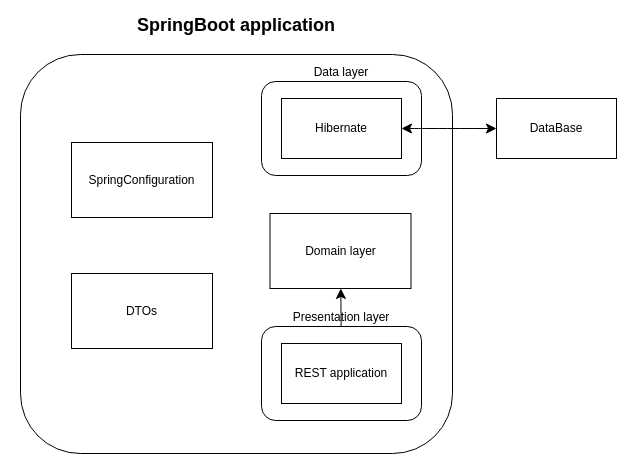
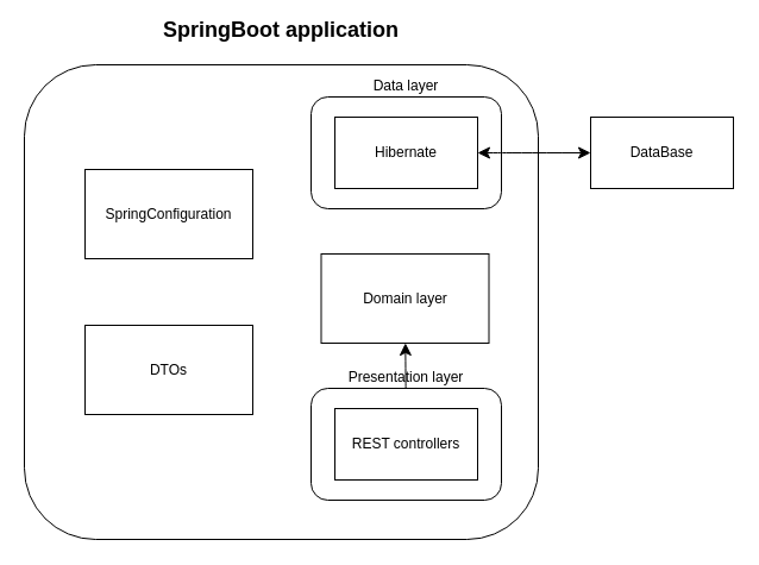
- <mxCell id="15" value="REST application" style="rounded=0;whiteSpace=wrap;html=1;" vertex="1" parent="13"><mxGeometry x="20" y="17" width="120" height="60" as="geometry" /></mxCell>
+ <mxCell id="15" value="REST controllers" style="rounded=0;whiteSpace=wrap;html=1;" vertex="1" parent="13"><mxGeometry x="20" y="17" width="120" height="60" as="geometry" /></mxCell>
